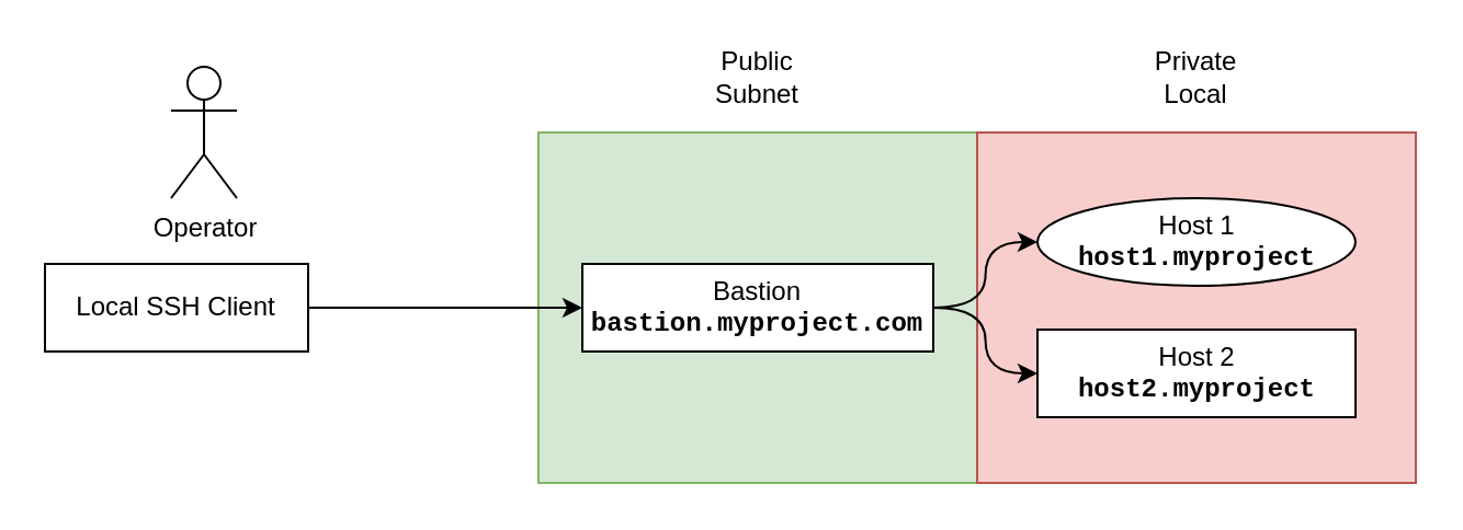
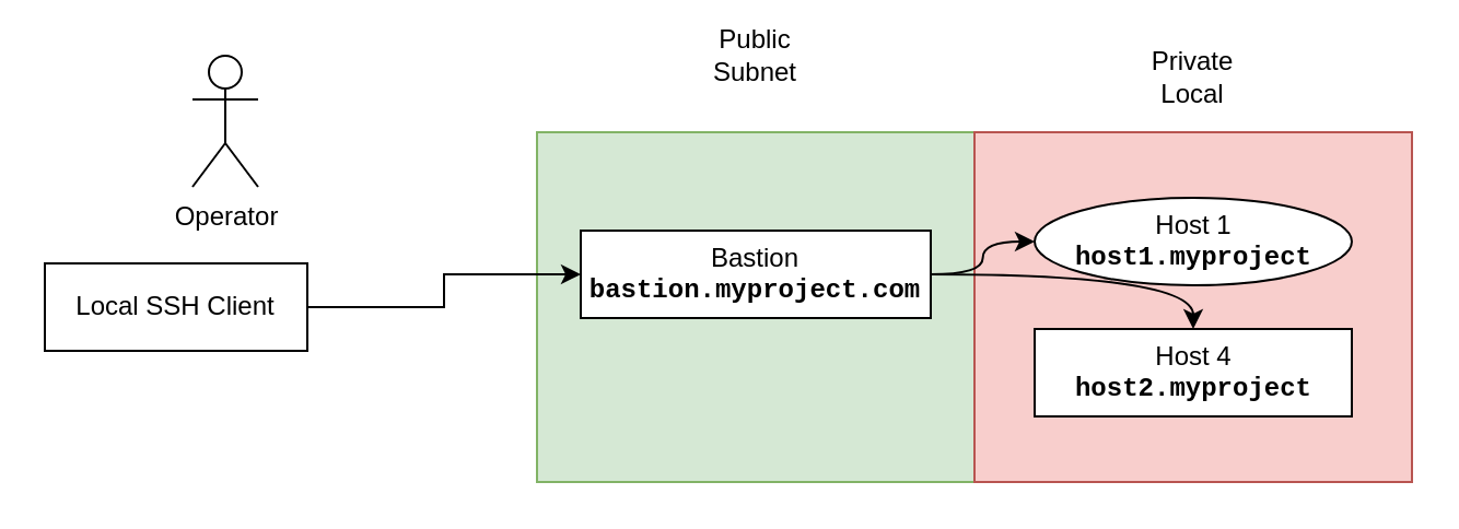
- <mxCell id="3" value="Public Subnet" style="text;html=1;strokeColor=none;fillColor=none;align=center;verticalAlign=middle;whiteSpace=wrap;rounded=0;" parent="1" vertex="1"><mxGeometry x="315" y="20" width="60" height="30" as="geometry" /></mxCell>
+ <mxCell id="3" value="Public Subnet" style="text;html=1;strokeColor=none;fillColor=none;align=center;verticalAlign=middle;whiteSpace=wrap;rounded=0;" parent="1" vertex="1"><mxGeometry x="315" y="10" width="60" height="30" as="geometry" /></mxCell>
- <mxCell id="6" value="Operator" style="shape=umlActor;verticalLabelPosition=bottom;verticalAlign=top;html=1;outlineConnect=0;" parent="1" vertex="1"><mxGeometry x="77.5" y="30" width="30" height="60" as="geometry" /></mxCell>
+ <mxCell id="6" value="Operator" style="shape=umlActor;verticalLabelPosition=bottom;verticalAlign=top;html=1;outlineConnect=0;" parent="1" vertex="1"><mxGeometry x="87.5" y="25" width="30" height="60" as="geometry" /></mxCell>
- <mxCell id="11" value="Bastion&lt;br&gt;&lt;font face=&quot;Courier New&quot;&gt;&lt;b&gt;bastion.myproject.com&lt;/b&gt;&lt;/font&gt;" style="rounded=0;whiteSpace=wrap;html=1;" parent="1" vertex="1"><mxGeometry x="265" y="120" width="160" height="40" as="geometry" /></mxCell>
+ <mxCell id="11" value="Bastion&lt;br&gt;&lt;font face=&quot;Courier New&quot;&gt;&lt;b&gt;bastion.myproject.com&lt;/b&gt;&lt;/font&gt;" style="rounded=0;whiteSpace=wrap;html=1;" parent="1" vertex="1"><mxGeometry x="265" y="105" width="160" height="40" as="geometry" /></mxCell>
- <mxCell id="13" value="Host 2&lt;br&gt;&lt;font face=&quot;Courier New&quot;&gt;&lt;b&gt;host2.myproject&lt;/b&gt;&lt;/font&gt;" style="rounded=0;whiteSpace=wrap;html=1;" parent="1" vertex="1"><mxGeometry x="472.5" y="150" width="145" height="40" as="geometry" /></mxCell>
+ <mxCell id="13" value="Host 4&lt;br&gt;&lt;font face=&quot;Courier New&quot;&gt;&lt;b&gt;host2.myproject&lt;/b&gt;&lt;/font&gt;" style="rounded=0;whiteSpace=wrap;html=1;" parent="1" vertex="1"><mxGeometry x="472.5" y="150" width="145" height="40" as="geometry" /></mxCell>
